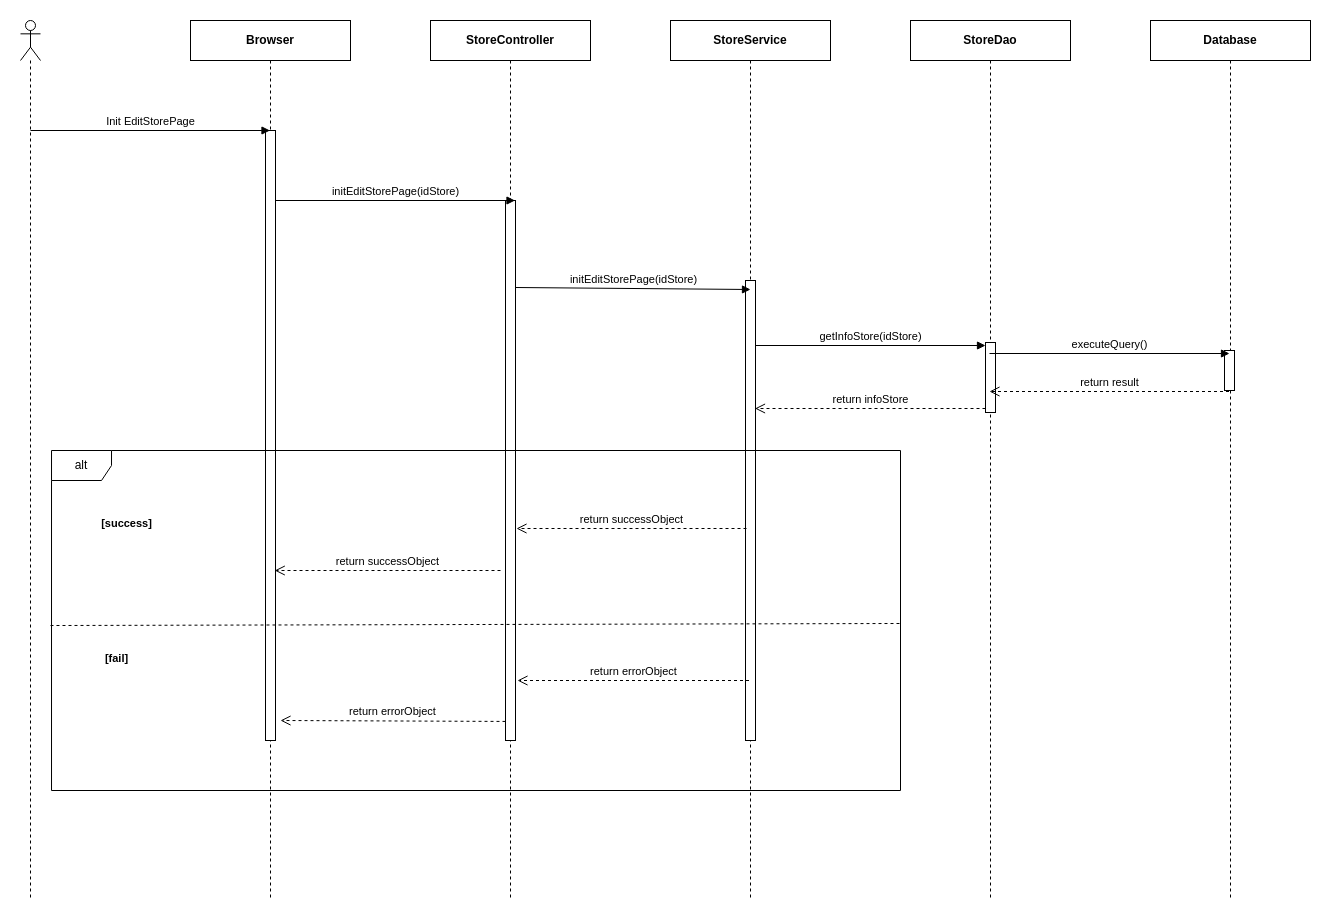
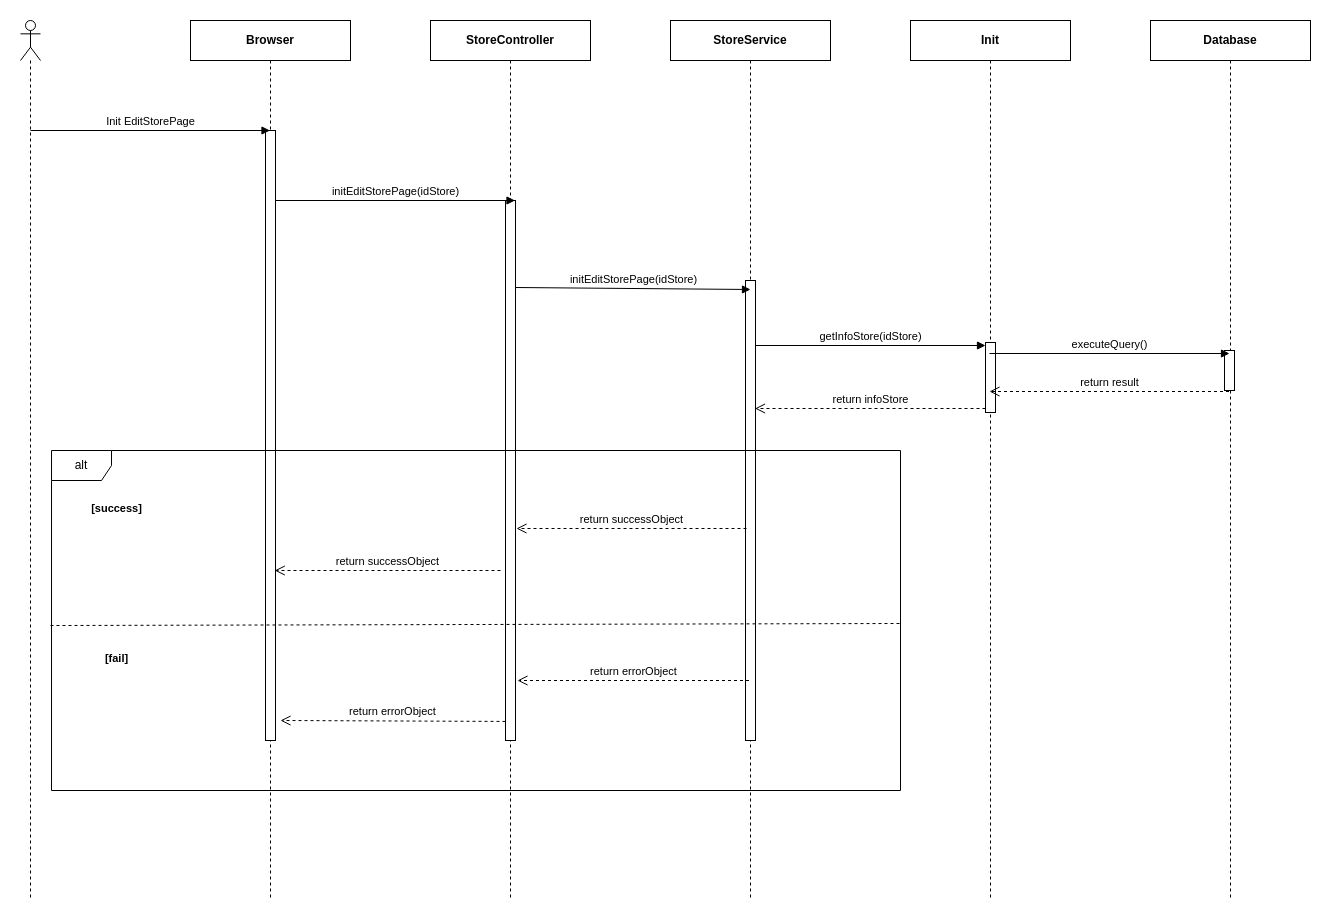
- <mxCell id="5" value="&lt;b&gt;StoreDao&lt;/b&gt;" style="shape=umlLifeline;perimeter=lifelinePerimeter;whiteSpace=wrap;html=1;container=1;collapsible=0;recursiveResize=0;outlineConnect=0;" parent="1" vertex="1"><mxGeometry x="910" y="20" width="160" height="880" as="geometry" /></mxCell>
+ <mxCell id="5" value="&lt;b&gt;Init&lt;/b&gt;" style="shape=umlLifeline;perimeter=lifelinePerimeter;whiteSpace=wrap;html=1;container=1;collapsible=0;recursiveResize=0;outlineConnect=0;" parent="1" vertex="1"><mxGeometry x="910" y="20" width="160" height="880" as="geometry" /></mxCell>
- <mxCell id="24" value="&lt;span style=&quot;font-size: 11px ; background-color: rgb(255 , 255 , 255)&quot;&gt;&lt;b&gt;[success]&lt;/b&gt;&lt;/span&gt;" style="text;html=1;align=center;verticalAlign=middle;resizable=0;points=[];autosize=1;" vertex="1" parent="1"><mxGeometry x="91.02" y="513" width="70" height="20" as="geometry" /></mxCell>
+ <mxCell id="24" value="&lt;span style=&quot;font-size: 11px ; background-color: rgb(255 , 255 , 255)&quot;&gt;&lt;b&gt;[success]&lt;/b&gt;&lt;/span&gt;" style="text;html=1;align=center;verticalAlign=middle;resizable=0;points=[];autosize=1;" vertex="1" parent="1"><mxGeometry x="81.02" y="498" width="70" height="20" as="geometry" /></mxCell>
